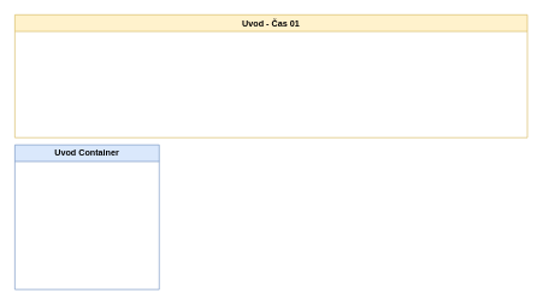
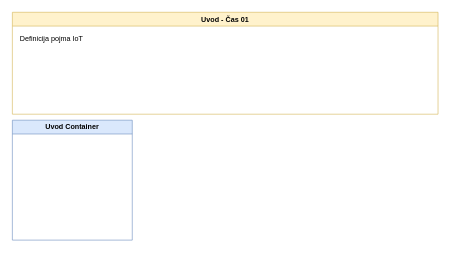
+ <mxCell id="3" value="Definicija pojma IoT" style="text;html=1;align=center;verticalAlign=middle;resizable=0;points=[];autosize=1;strokeColor=none;fillColor=none;" parent="2" vertex="1"><mxGeometry y="30" width="130" height="30" as="geometry" /></mxCell>
